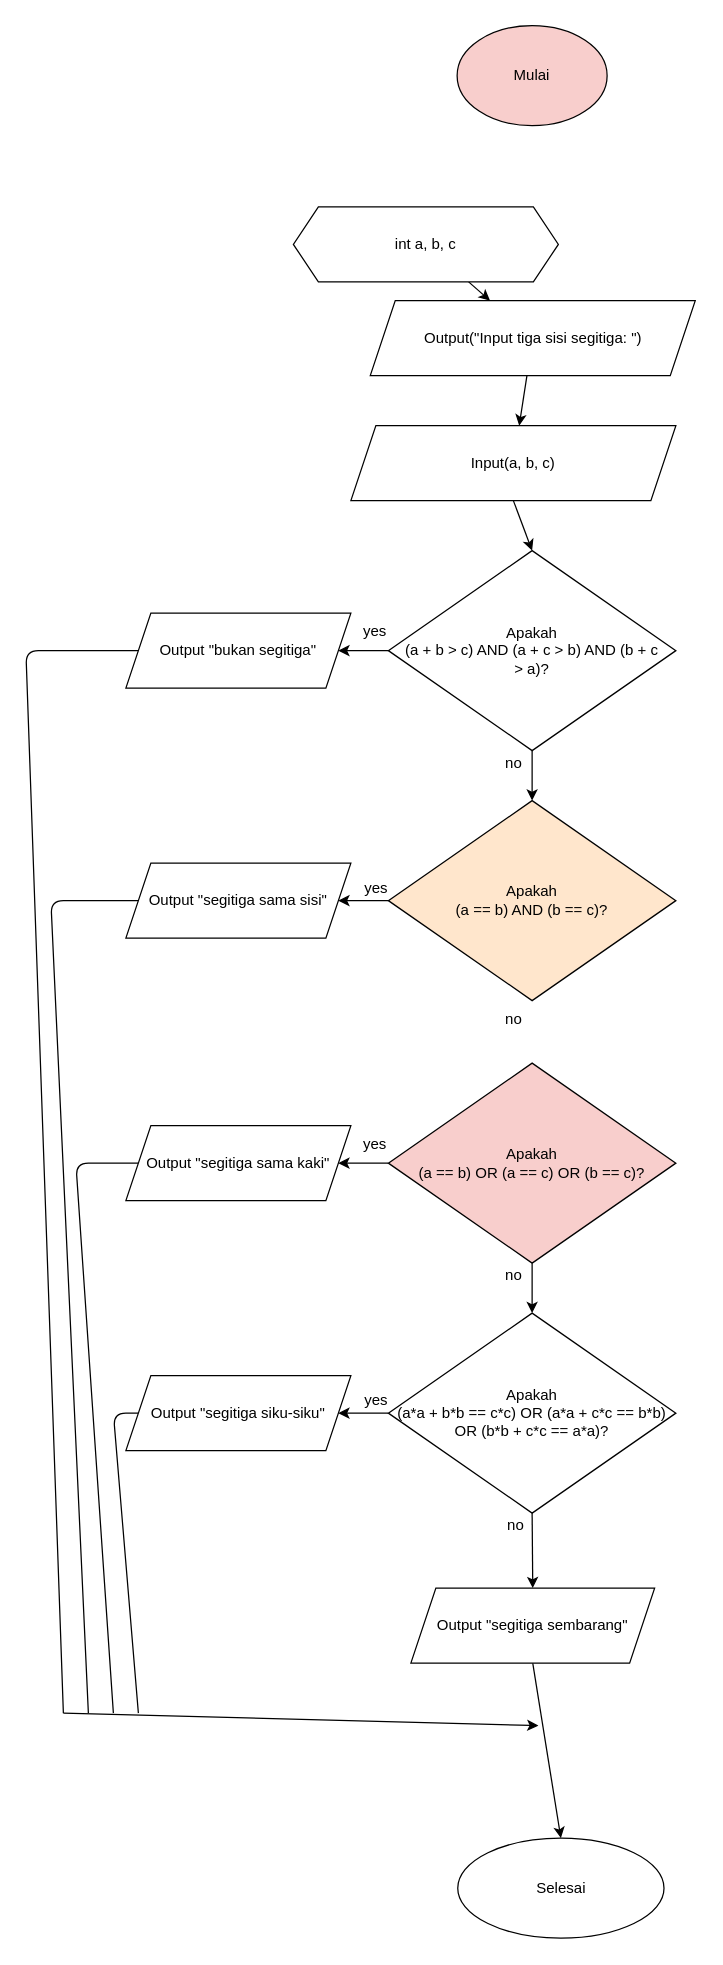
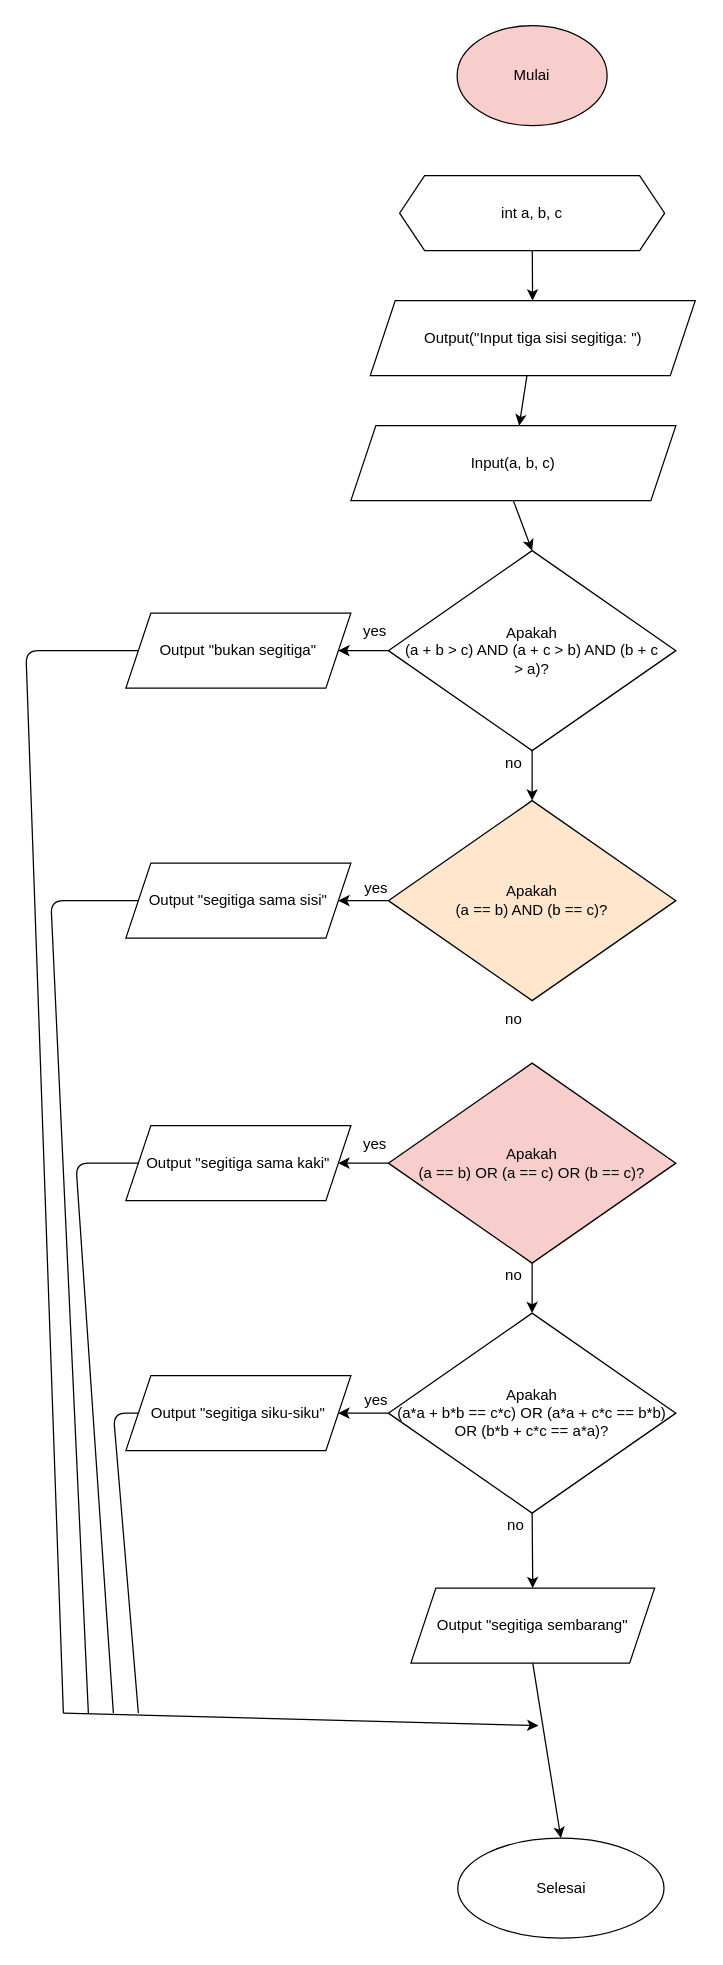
- <mxCell id="5" value="int a, b, c" style="shape=hexagon;perimeter=hexagonPerimeter2;whiteSpace=wrap;html=1;fixedSize=1;" parent="1" vertex="1"><mxGeometry x="234" y="165" width="212" height="60" as="geometry" /></mxCell>
+ <mxCell id="5" value="int a, b, c" style="shape=hexagon;perimeter=hexagonPerimeter2;whiteSpace=wrap;html=1;fixedSize=1;" parent="1" vertex="1"><mxGeometry x="319" y="140" width="212" height="60" as="geometry" /></mxCell>
